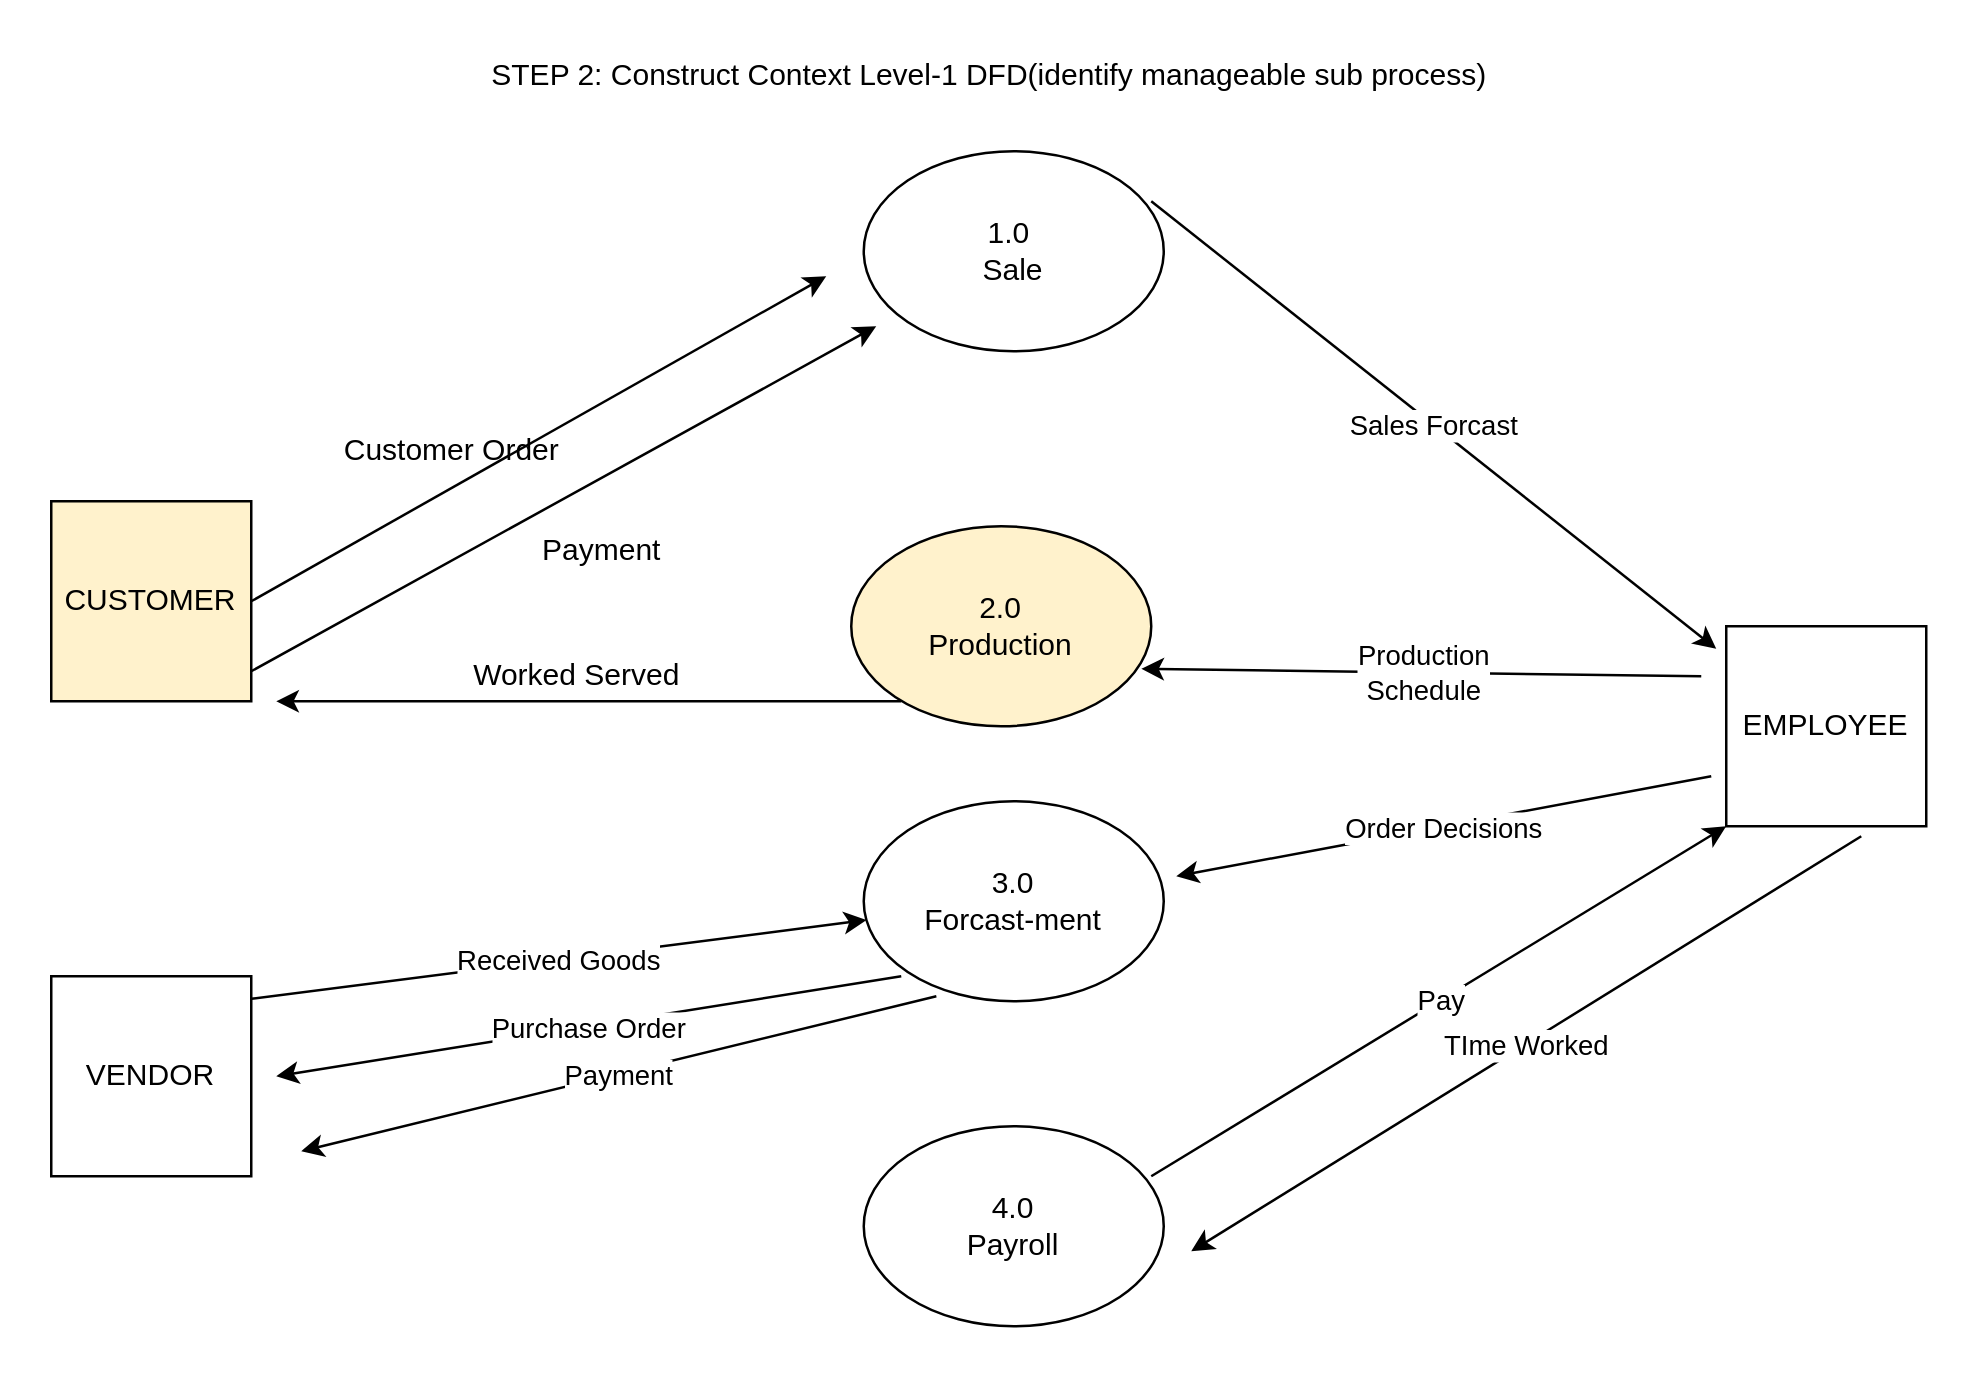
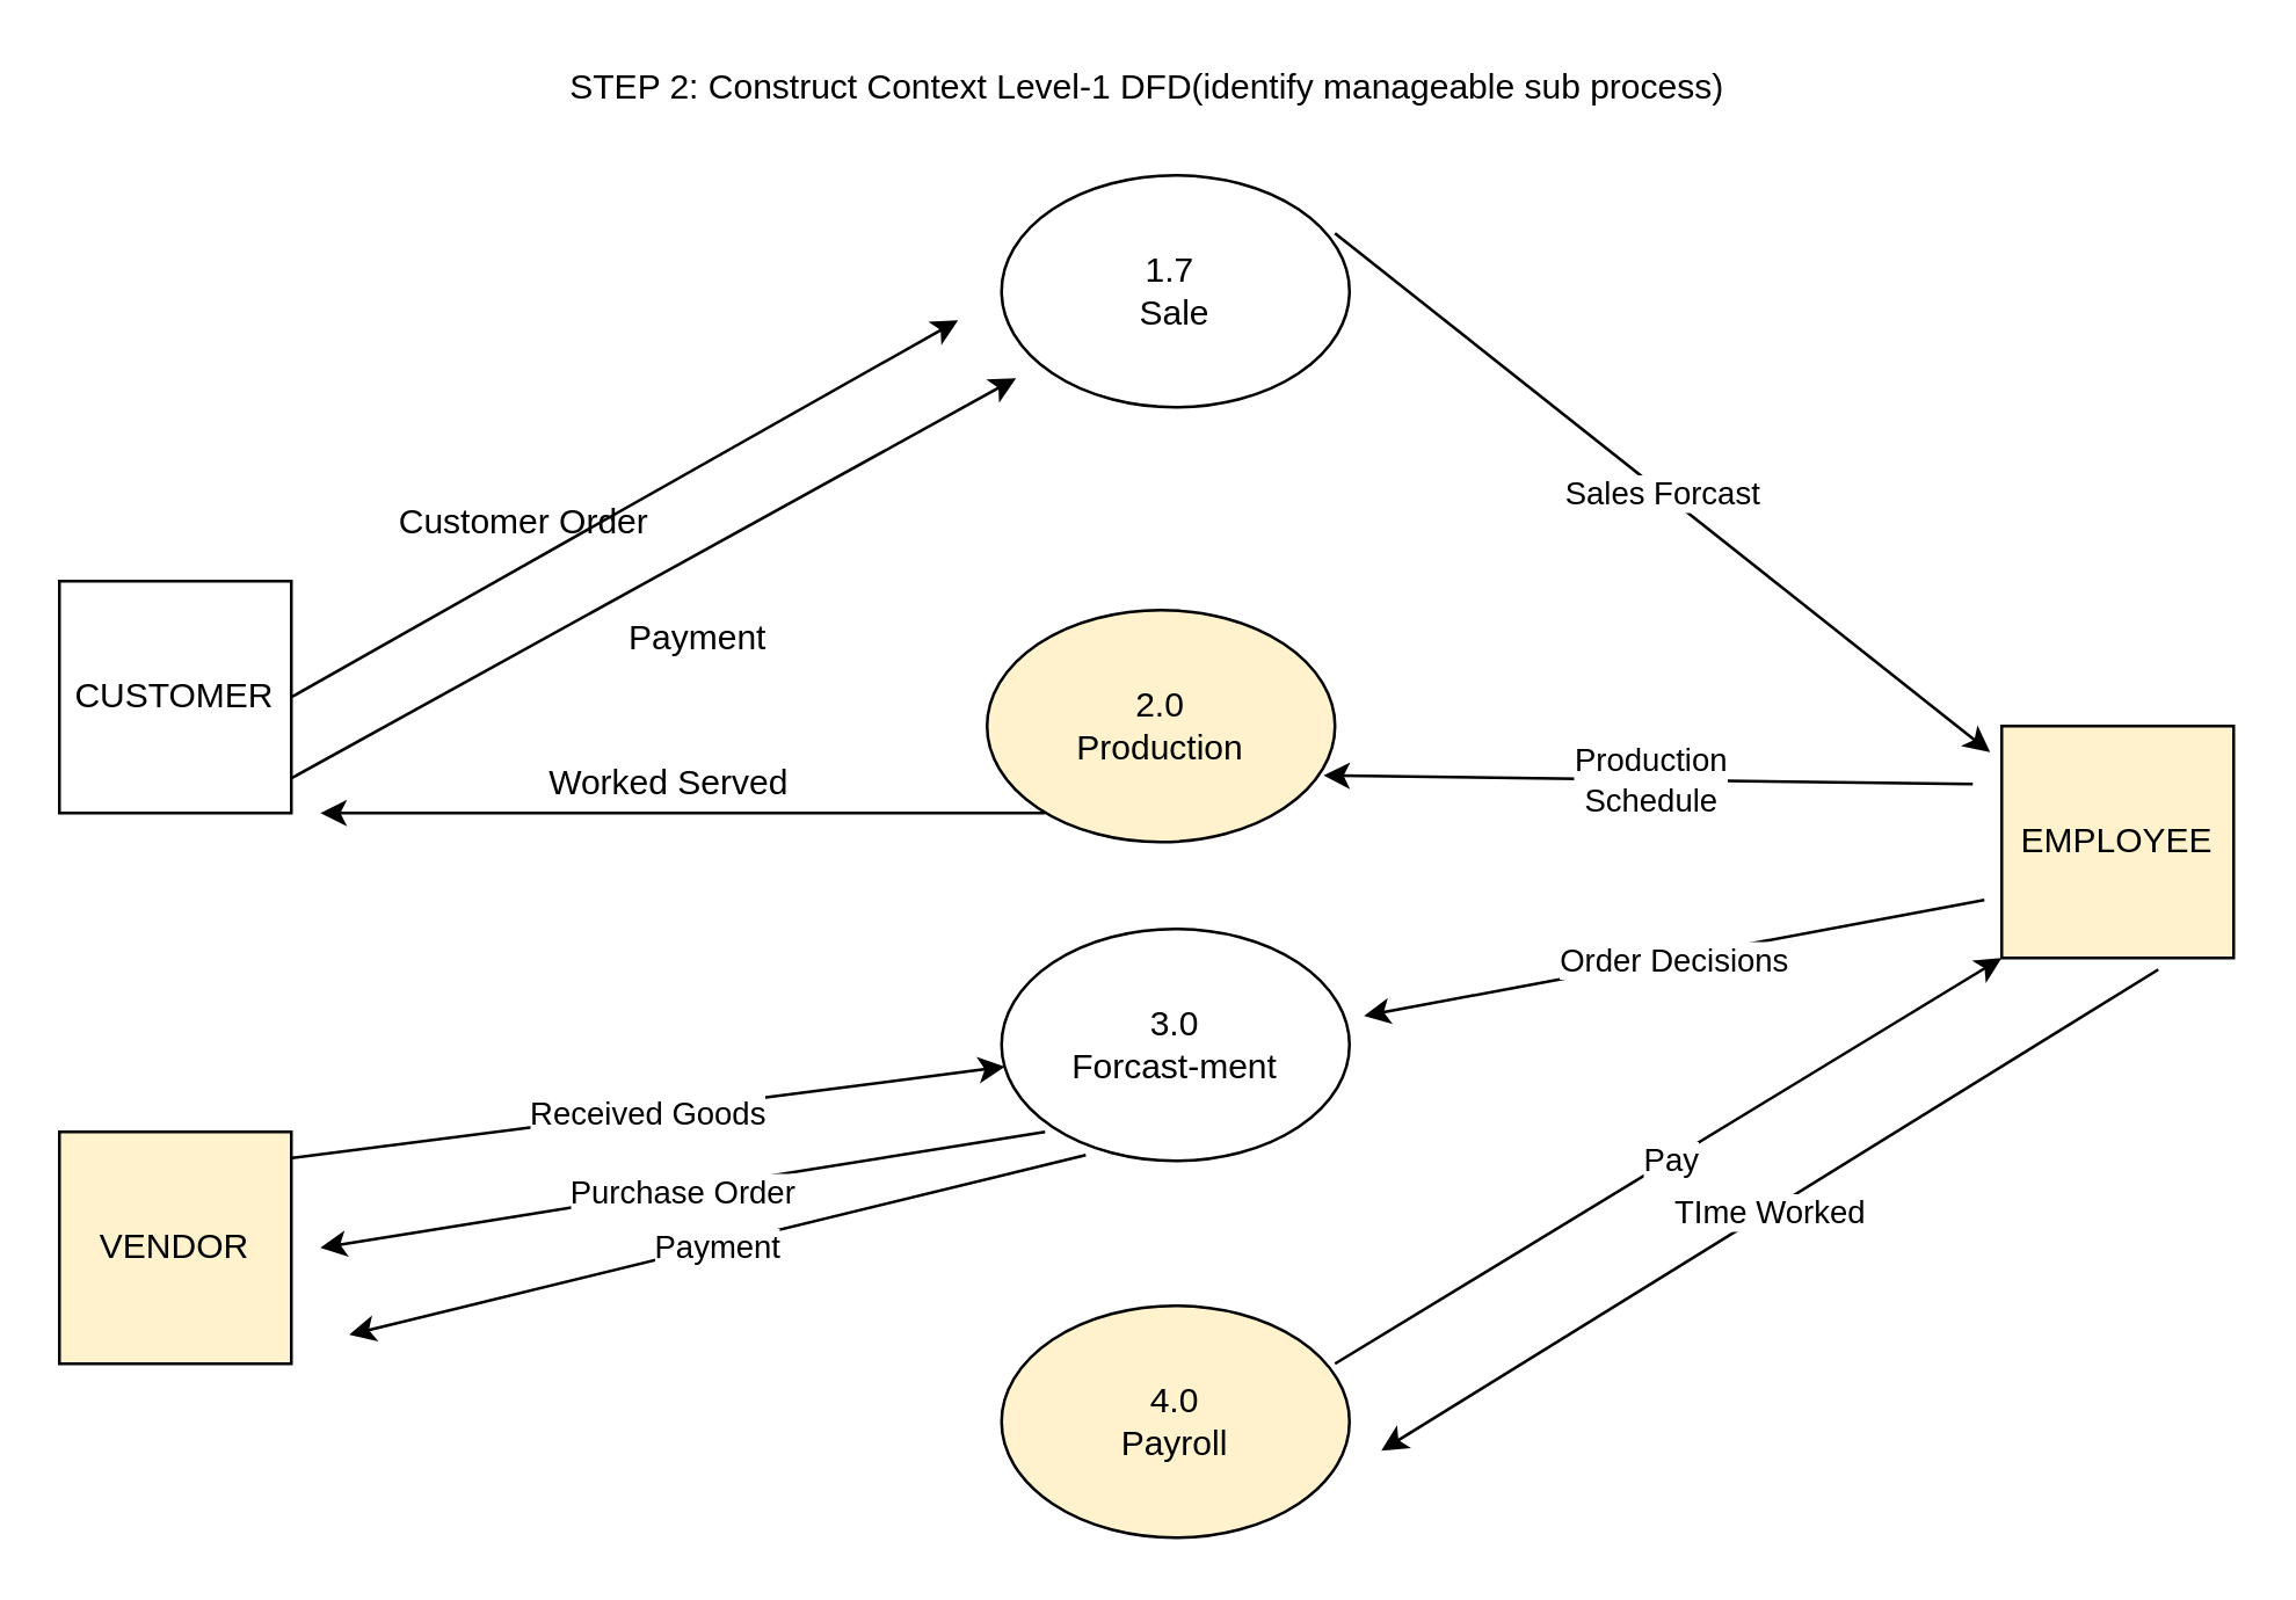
- <mxCell id="11" value="1.0&amp;nbsp;&lt;br&gt;Sale&lt;br&gt;" style="ellipse;whiteSpace=wrap;html=1;" vertex="1" parent="1"><mxGeometry x="345" y="60" width="120" height="80" as="geometry" /></mxCell>
+ <mxCell id="11" value="1.7&amp;nbsp;&lt;br&gt;Sale&lt;br&gt;" style="ellipse;whiteSpace=wrap;html=1;" vertex="1" parent="1"><mxGeometry x="345" y="60" width="120" height="80" as="geometry" /></mxCell>
- <mxCell id="2" value="CUSTOMER" style="whiteSpace=wrap;html=1;aspect=fixed;fillColor=#fff2cc;" vertex="1" parent="1"><mxGeometry x="20" y="200" width="80" height="80" as="geometry" /></mxCell>
+ <mxCell id="2" value="CUSTOMER" style="whiteSpace=wrap;html=1;aspect=fixed;" vertex="1" parent="1"><mxGeometry x="20" y="200" width="80" height="80" as="geometry" /></mxCell>
- <mxCell id="4" value="EMPLOYEE&lt;br&gt;" style="whiteSpace=wrap;html=1;aspect=fixed;" vertex="1" parent="1"><mxGeometry x="690" y="250" width="80" height="80" as="geometry" /></mxCell>
+ <mxCell id="4" value="EMPLOYEE&lt;br&gt;" style="whiteSpace=wrap;html=1;aspect=fixed;fillColor=#fff2cc;" vertex="1" parent="1"><mxGeometry x="690" y="250" width="80" height="80" as="geometry" /></mxCell>
- <mxCell id="3" value="VENDOR" style="whiteSpace=wrap;html=1;aspect=fixed;" vertex="1" parent="1"><mxGeometry x="20" y="390" width="80" height="80" as="geometry" /></mxCell>
+ <mxCell id="3" value="VENDOR" style="whiteSpace=wrap;html=1;aspect=fixed;fillColor=#fff2cc;" vertex="1" parent="1"><mxGeometry x="20" y="390" width="80" height="80" as="geometry" /></mxCell>
- <mxCell id="20" value="4.0&lt;br&gt;Payroll&lt;br&gt;" style="ellipse;whiteSpace=wrap;html=1;" vertex="1" parent="1"><mxGeometry x="345" y="450" width="120" height="80" as="geometry" /></mxCell>
+ <mxCell id="20" value="4.0&lt;br&gt;Payroll&lt;br&gt;" style="ellipse;whiteSpace=wrap;html=1;fillColor=#fff2cc;" vertex="1" parent="1"><mxGeometry x="345" y="450" width="120" height="80" as="geometry" /></mxCell>
